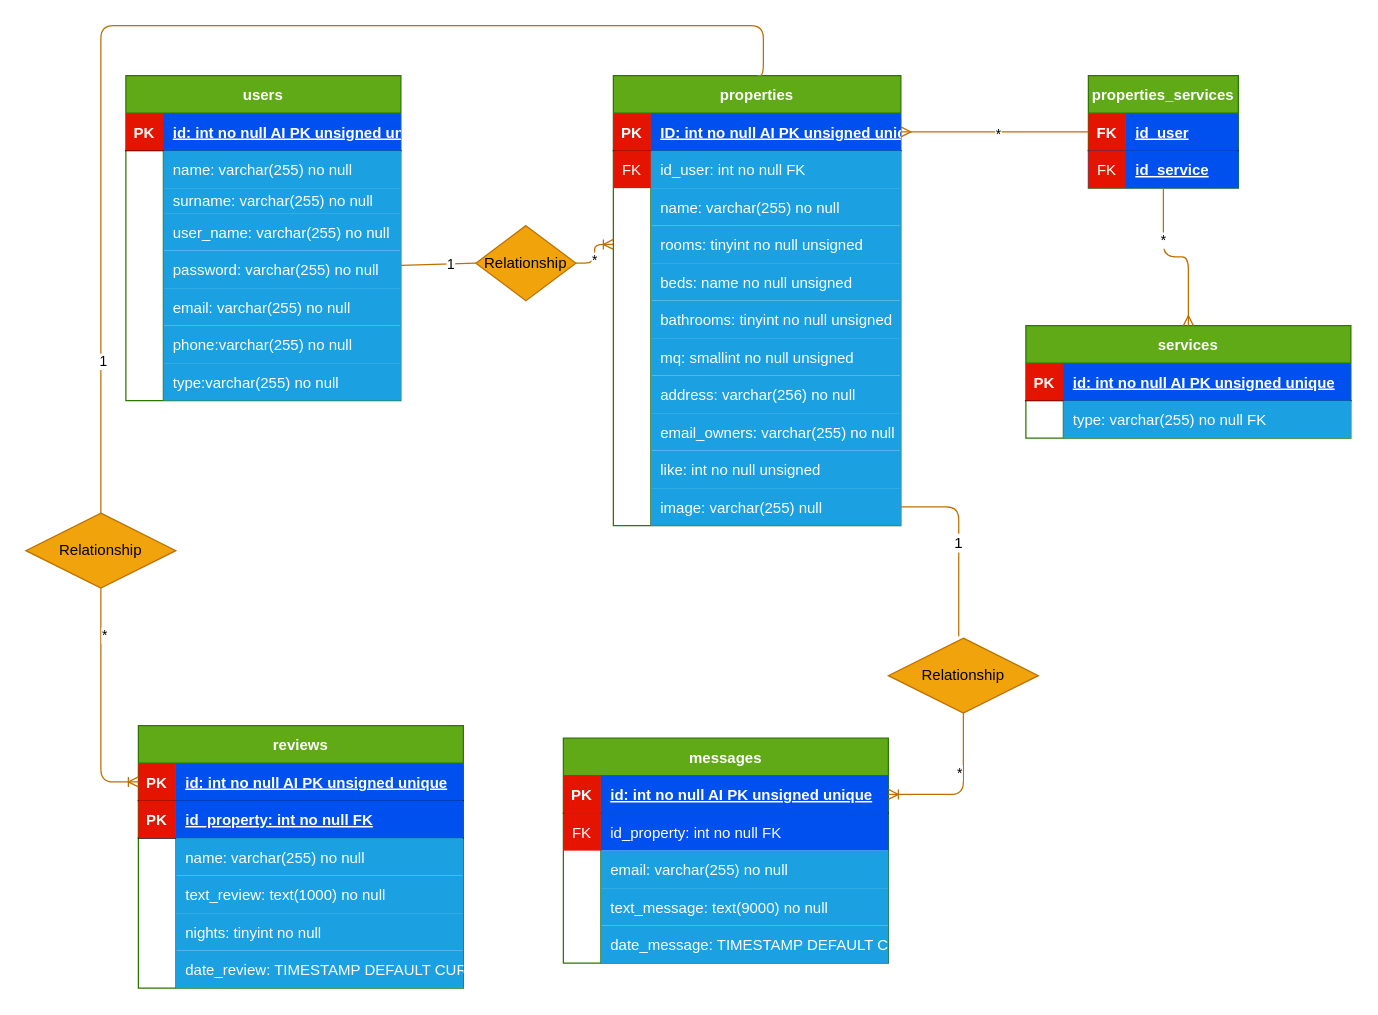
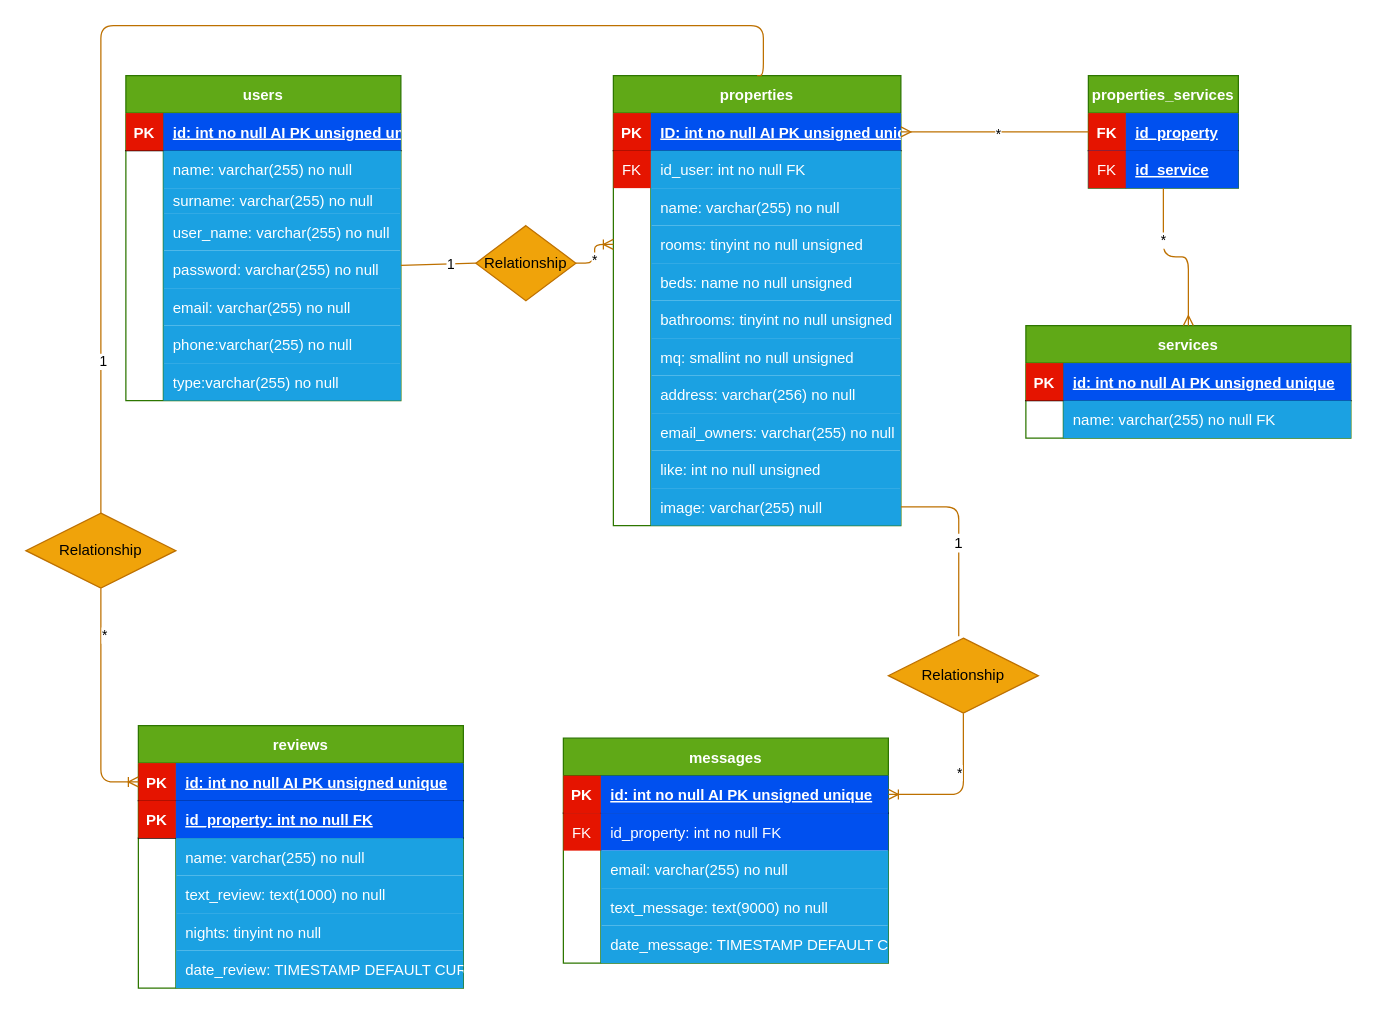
- <mxCell id="69" value="id_user" style="shape=partialRectangle;connectable=0;fillColor=#0050ef;top=0;left=0;bottom=0;right=0;align=left;spacingLeft=6;fontStyle=5;overflow=hidden;fontColor=#ffffff;strokeColor=#001DBC;" parent="67" vertex="1"><mxGeometry x="30" width="90" height="30" as="geometry"><mxRectangle width="90" height="30" as="alternateBounds" /></mxGeometry></mxCell>
+ <mxCell id="69" value="id_property" style="shape=partialRectangle;connectable=0;fillColor=#0050ef;top=0;left=0;bottom=0;right=0;align=left;spacingLeft=6;fontStyle=5;overflow=hidden;fontColor=#ffffff;strokeColor=#001DBC;" parent="67" vertex="1"><mxGeometry x="30" width="90" height="30" as="geometry"><mxRectangle width="90" height="30" as="alternateBounds" /></mxGeometry></mxCell>
- <mxCell id="79" value="type: varchar(255) no null FK" style="shape=partialRectangle;connectable=0;fillColor=#1ba1e2;top=0;left=0;bottom=0;right=0;align=left;spacingLeft=6;overflow=hidden;fontColor=#ffffff;strokeColor=#006EAF;" parent="77" vertex="1"><mxGeometry x="30" width="230" height="30" as="geometry"><mxRectangle width="230" height="30" as="alternateBounds" /></mxGeometry></mxCell>
+ <mxCell id="79" value="name: varchar(255) no null FK" style="shape=partialRectangle;connectable=0;fillColor=#1ba1e2;top=0;left=0;bottom=0;right=0;align=left;spacingLeft=6;overflow=hidden;fontColor=#ffffff;strokeColor=#006EAF;" parent="77" vertex="1"><mxGeometry x="30" width="230" height="30" as="geometry"><mxRectangle width="230" height="30" as="alternateBounds" /></mxGeometry></mxCell>
